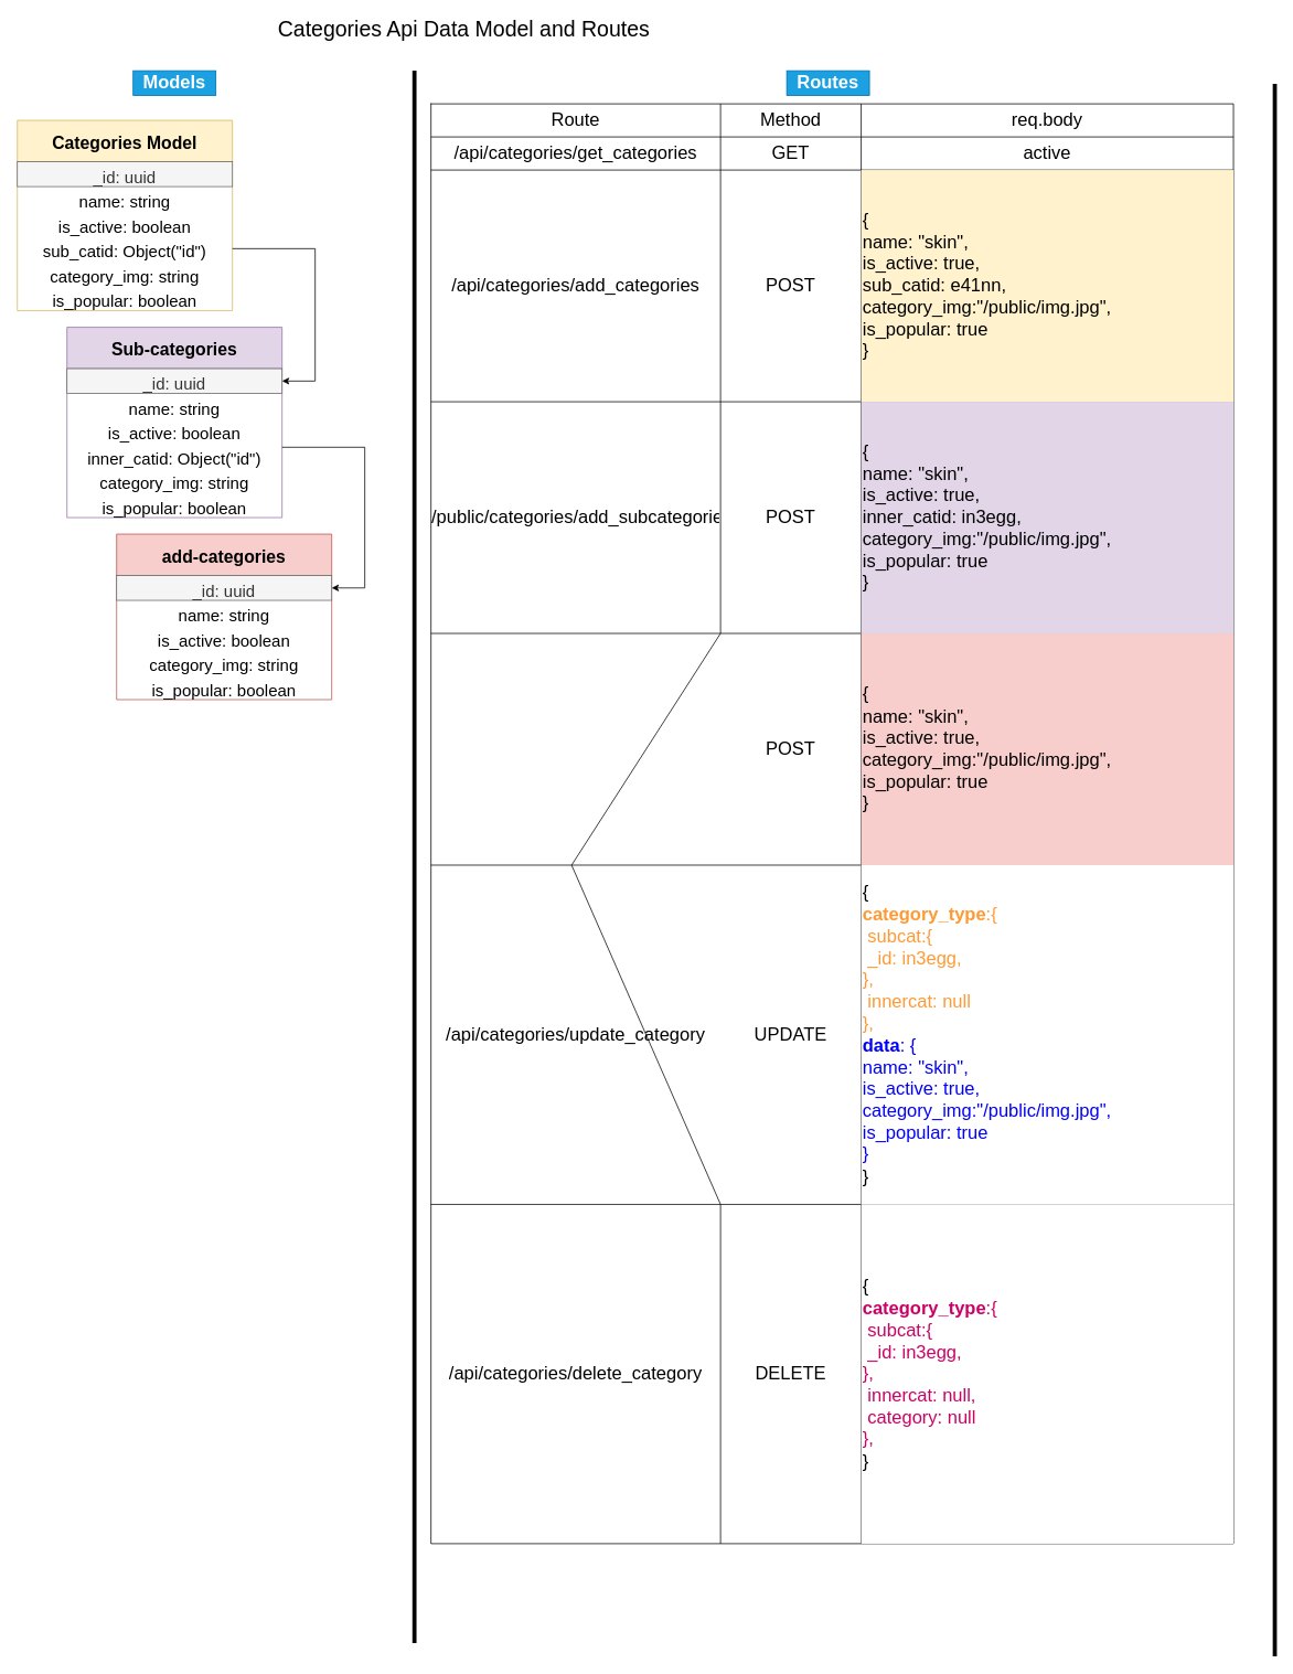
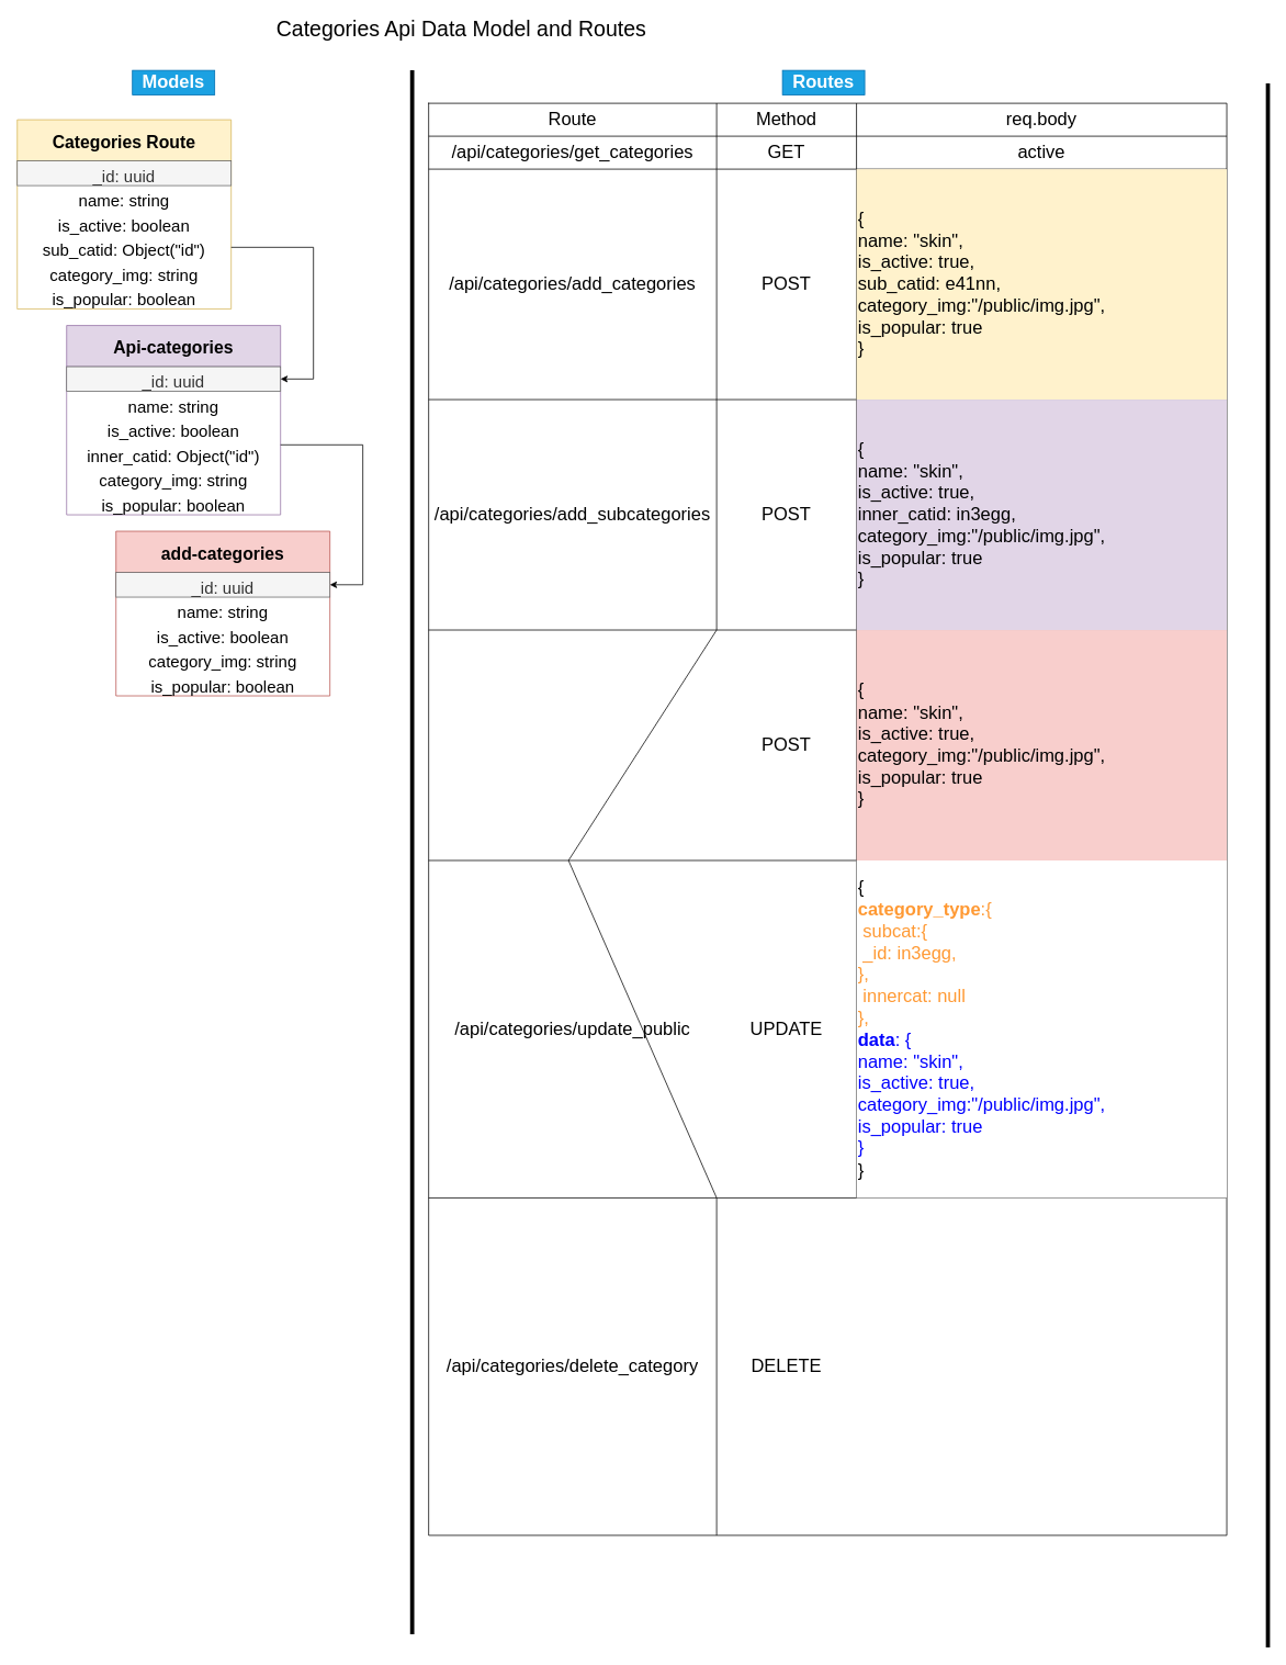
- <mxCell id="3" value="Categories Model" style="swimlane;fontStyle=1;childLayout=stackLayout;horizontal=1;startSize=50;horizontalStack=0;resizeParent=1;resizeParentMax=0;resizeLast=0;collapsible=1;marginBottom=0;align=center;fontSize=21;fillColor=#fff2cc;strokeColor=#d6b656;" parent="1" vertex="1"><mxGeometry x="20" y="145" width="260" height="230" as="geometry" /></mxCell>
+ <mxCell id="3" value="Categories Route" style="swimlane;fontStyle=1;childLayout=stackLayout;horizontal=1;startSize=50;horizontalStack=0;resizeParent=1;resizeParentMax=0;resizeLast=0;collapsible=1;marginBottom=0;align=center;fontSize=21;fillColor=#fff2cc;strokeColor=#d6b656;" parent="1" vertex="1"><mxGeometry x="20" y="145" width="260" height="230" as="geometry" /></mxCell>
- <mxCell id="10" value="Sub-categories" style="swimlane;fontStyle=1;childLayout=stackLayout;horizontal=1;startSize=50;horizontalStack=0;resizeParent=1;resizeParentMax=0;resizeLast=0;collapsible=1;marginBottom=0;align=center;fontSize=21;fillColor=#e1d5e7;strokeColor=#9673a6;" parent="1" vertex="1"><mxGeometry x="80" y="395" width="260" height="230" as="geometry" /></mxCell>
+ <mxCell id="10" value="Api-categories" style="swimlane;fontStyle=1;childLayout=stackLayout;horizontal=1;startSize=50;horizontalStack=0;resizeParent=1;resizeParentMax=0;resizeLast=0;collapsible=1;marginBottom=0;align=center;fontSize=21;fillColor=#e1d5e7;strokeColor=#9673a6;" parent="1" vertex="1"><mxGeometry x="80" y="395" width="260" height="230" as="geometry" /></mxCell>
- <mxCell id="42" value="/public/categories/add_subcategories" style="shape=partialRectangle;html=1;whiteSpace=wrap;connectable=0;overflow=hidden;fillColor=none;top=0;left=0;bottom=0;right=0;pointerEvents=1;fontSize=22;align=center;" parent="41" vertex="1"><mxGeometry width="350" height="280" as="geometry"><mxRectangle width="350" height="280" as="alternateBounds" /></mxGeometry></mxCell>
+ <mxCell id="42" value="/api/categories/add_subcategories" style="shape=partialRectangle;html=1;whiteSpace=wrap;connectable=0;overflow=hidden;fillColor=none;top=0;left=0;bottom=0;right=0;pointerEvents=1;fontSize=22;align=center;" parent="41" vertex="1"><mxGeometry width="350" height="280" as="geometry"><mxRectangle width="350" height="280" as="alternateBounds" /></mxGeometry></mxCell>
- <mxCell id="49" value="/api/categories/update_category" style="shape=partialRectangle;html=1;whiteSpace=wrap;connectable=0;overflow=hidden;fillColor=none;top=0;left=0;bottom=0;right=0;pointerEvents=1;fontSize=22;align=center;" parent="48" vertex="1"><mxGeometry width="350" height="410" as="geometry"><mxRectangle width="350" height="410" as="alternateBounds" /></mxGeometry></mxCell>
+ <mxCell id="49" value="/api/categories/update_public" style="shape=partialRectangle;html=1;whiteSpace=wrap;connectable=0;overflow=hidden;fillColor=none;top=0;left=0;bottom=0;right=0;pointerEvents=1;fontSize=22;align=center;" parent="48" vertex="1"><mxGeometry width="350" height="410" as="geometry"><mxRectangle width="350" height="410" as="alternateBounds" /></mxGeometry></mxCell>
- <mxCell id="55" value="{&lt;br&gt;&lt;font color=&quot;#cc0066&quot;&gt;&lt;b&gt;category_type&lt;/b&gt;:{&lt;br&gt;&lt;span style=&quot;white-space: pre&quot;&gt; &lt;/span&gt;subcat:{&lt;br&gt;&lt;span style=&quot;white-space: pre&quot;&gt; &lt;/span&gt;_id: in3egg,&lt;br&gt;},&lt;br&gt;&lt;span style=&quot;white-space: pre&quot;&gt; &lt;/span&gt;innercat: null,&lt;br&gt;&lt;span style=&quot;white-space: pre&quot;&gt; &lt;/span&gt;category: null&lt;br&gt;},&lt;/font&gt;&lt;br&gt;}" style="shape=partialRectangle;html=1;whiteSpace=wrap;connectable=0;overflow=hidden;top=0;left=0;bottom=0;right=0;pointerEvents=1;fontSize=22;align=left;" parent="52" vertex="1"><mxGeometry x="520" width="450" height="410" as="geometry"><mxRectangle width="450" height="410" as="alternateBounds" /></mxGeometry></mxCell>
